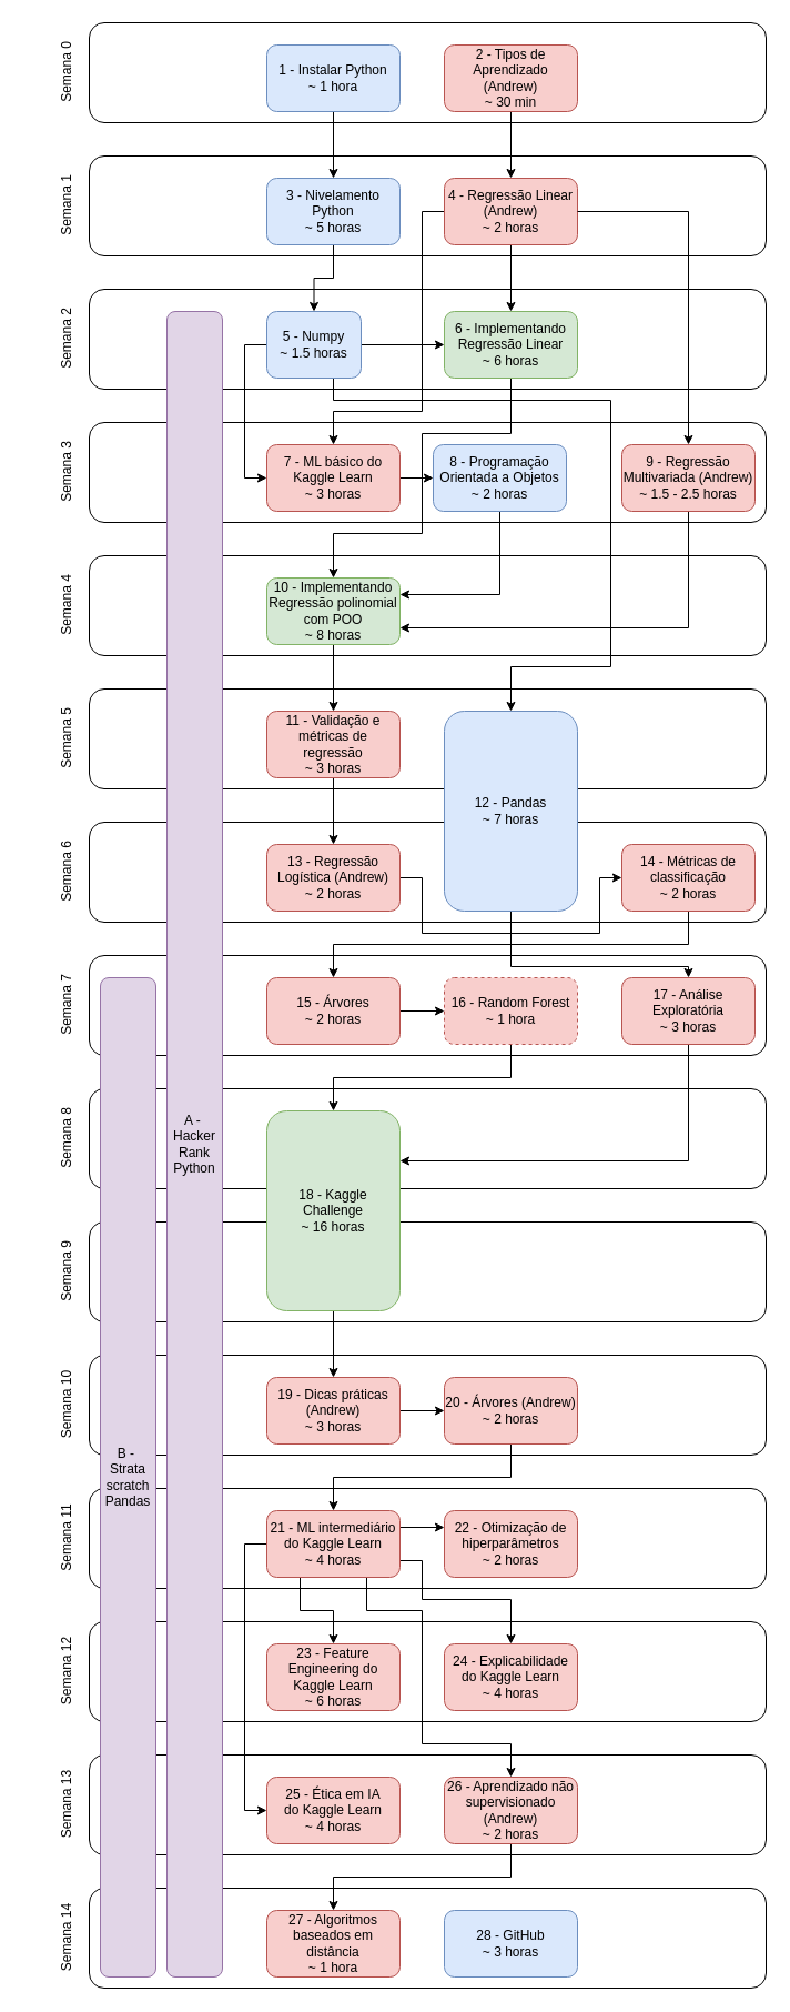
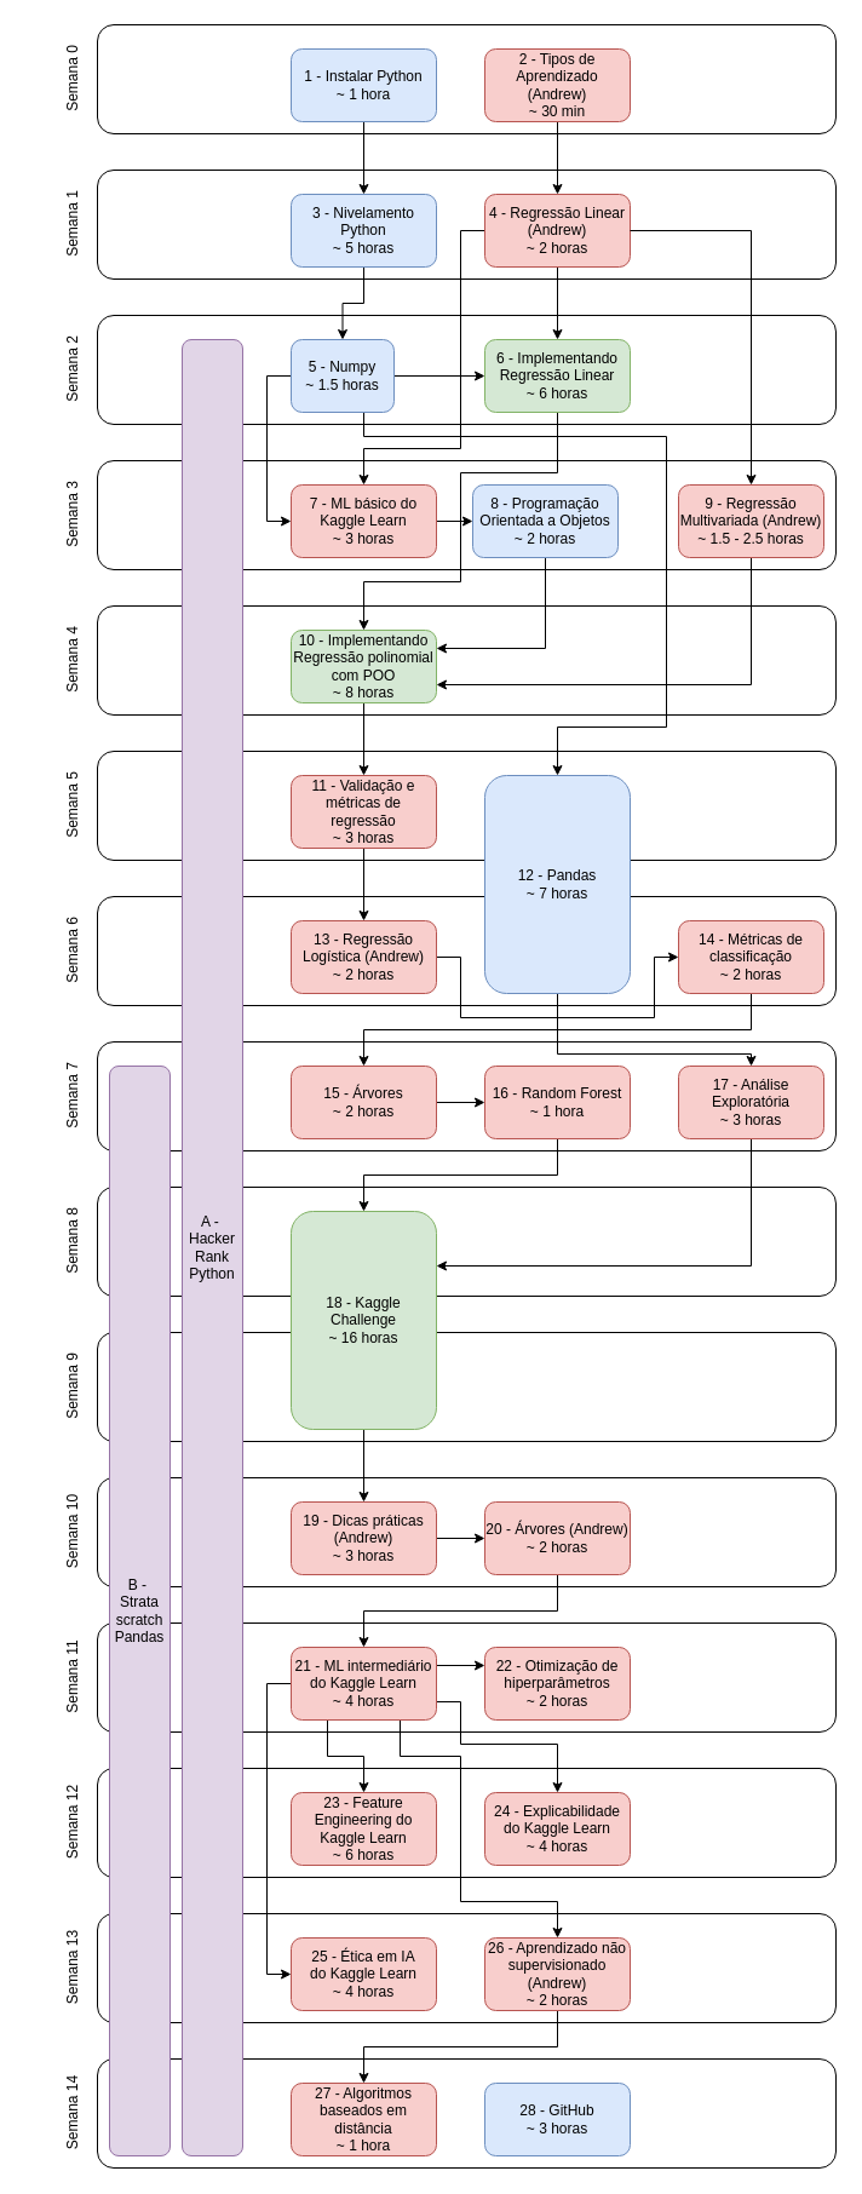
- <mxCell id="52" value="16 - Random Forest&lt;br&gt;~ 1 hora" style="rounded=1;whiteSpace=wrap;html=1;fillColor=#f8cecc;strokeColor=#b85450;dashed=1;" parent="1" vertex="1"><mxGeometry x="400" y="880" width="120" height="60" as="geometry" /></mxCell>
+ <mxCell id="52" value="16 - Random Forest&lt;br&gt;~ 1 hora" style="rounded=1;whiteSpace=wrap;html=1;fillColor=#f8cecc;strokeColor=#b85450;" parent="1" vertex="1"><mxGeometry x="400" y="880" width="120" height="60" as="geometry" /></mxCell>
